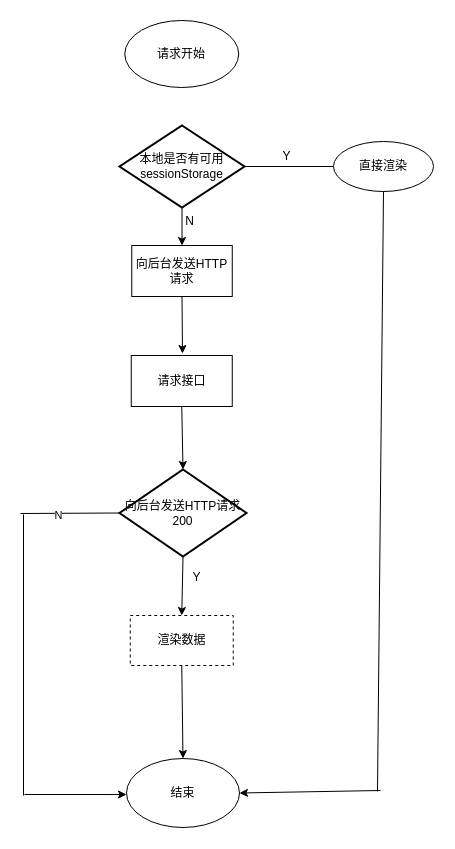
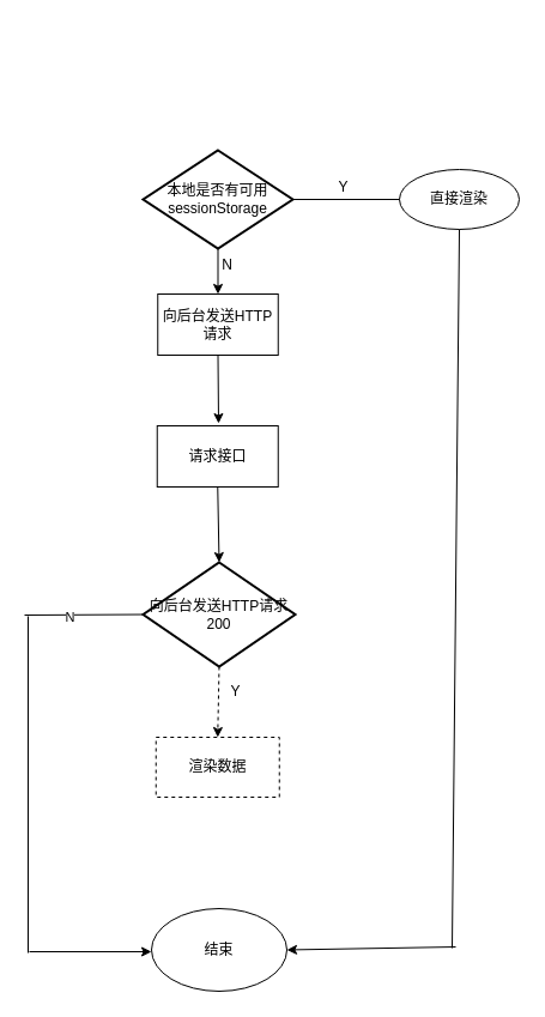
- <mxCell id="2" value="请求开始" style="ellipse;whiteSpace=wrap;html=1;" vertex="1" parent="1"><mxGeometry x="124.25" y="20" width="114" height="67" as="geometry" /></mxCell>
- <mxCell id="17" value="" style="endArrow=classic;html=1;exitX=0.5;exitY=1;exitDx=0;exitDy=0;exitPerimeter=0;entryX=0.5;entryY=0;entryDx=0;entryDy=0;" edge="1" parent="1" source="7" target="8"><mxGeometry width="50" height="50" relative="1" as="geometry"><mxPoint x="155" y="628" as="sourcePoint" /><mxPoint x="205" y="578" as="targetPoint" /></mxGeometry></mxCell>
+ <mxCell id="17" value="" style="endArrow=classic;html=1;exitX=0.5;exitY=1;exitDx=0;exitDy=0;exitPerimeter=0;entryX=0.5;entryY=0;entryDx=0;entryDy=0;dashed=1;" edge="1" parent="1" source="7" target="8"><mxGeometry width="50" height="50" relative="1" as="geometry"><mxPoint x="155" y="628" as="sourcePoint" /><mxPoint x="205" y="578" as="targetPoint" /></mxGeometry></mxCell>
- <mxCell id="18" value="" style="endArrow=classic;html=1;exitX=0.5;exitY=1;exitDx=0;exitDy=0;entryX=0.5;entryY=0;entryDx=0;entryDy=0;" edge="1" parent="1" source="8" target="9"><mxGeometry width="50" height="50" relative="1" as="geometry"><mxPoint x="155" y="703" as="sourcePoint" /><mxPoint x="205" y="653" as="targetPoint" /></mxGeometry></mxCell>
